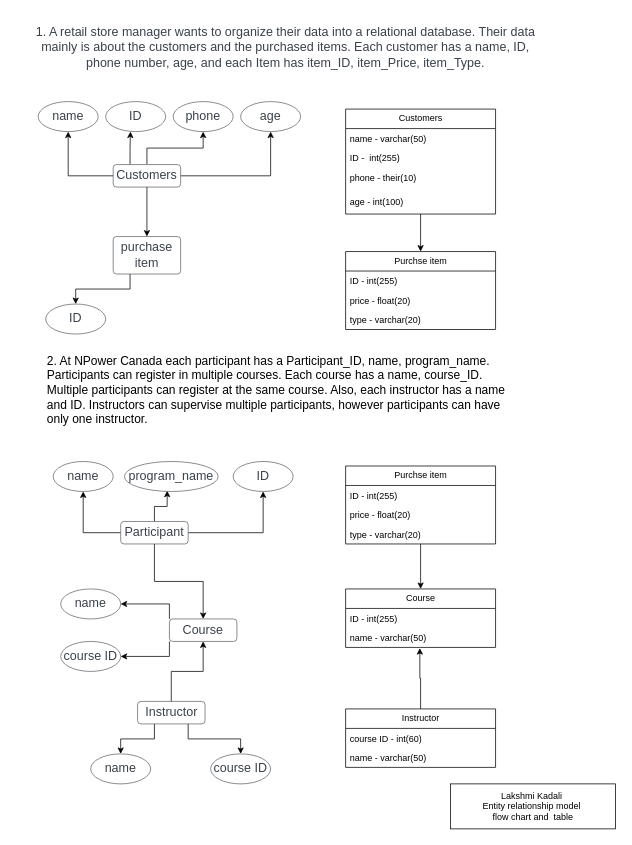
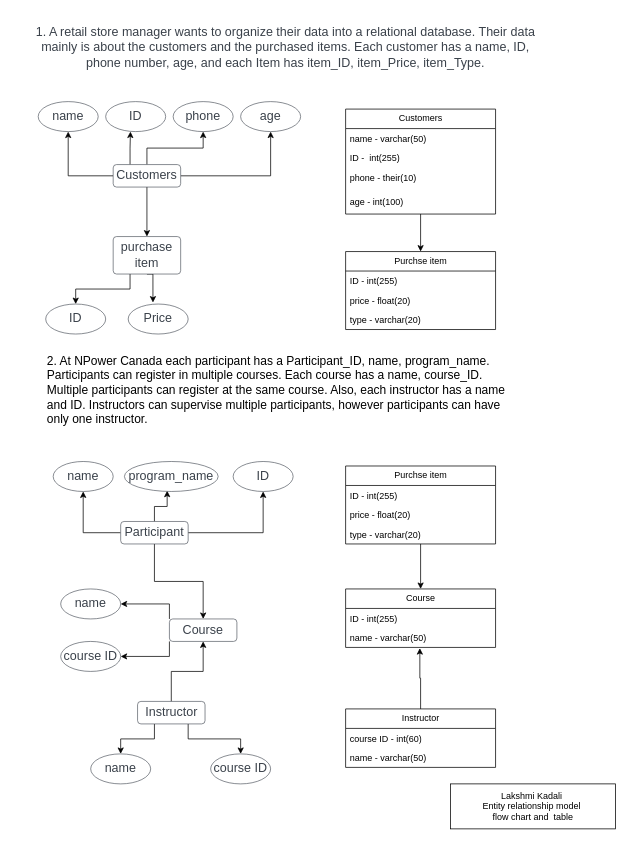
+ <mxCell id="20" style="edgeStyle=orthogonalEdgeStyle;rounded=0;orthogonalLoop=1;jettySize=auto;html=1;exitX=0.5;exitY=1;exitDx=0;exitDy=0;entryX=0.413;entryY=-0.05;entryDx=0;entryDy=0;entryPerimeter=0;" edge="1" parent="1" source="21" target="27"><mxGeometry relative="1" as="geometry" /></mxCell>
+ <mxCell id="27" value="Price" style="html=1;overflow=block;blockSpacing=1;whiteSpace=wrap;ellipse;fontSize=16.7;fontColor=#3a414a;spacing=3.8;strokeColor=#3a414a;strokeOpacity=100;rounded=1;absoluteArcSize=1;arcSize=9;strokeWidth=0.8;lucidId=nIxDYhJn6uGa;" vertex="1" parent="1"><mxGeometry x="170" y="405" width="80" height="40" as="geometry" /></mxCell>
